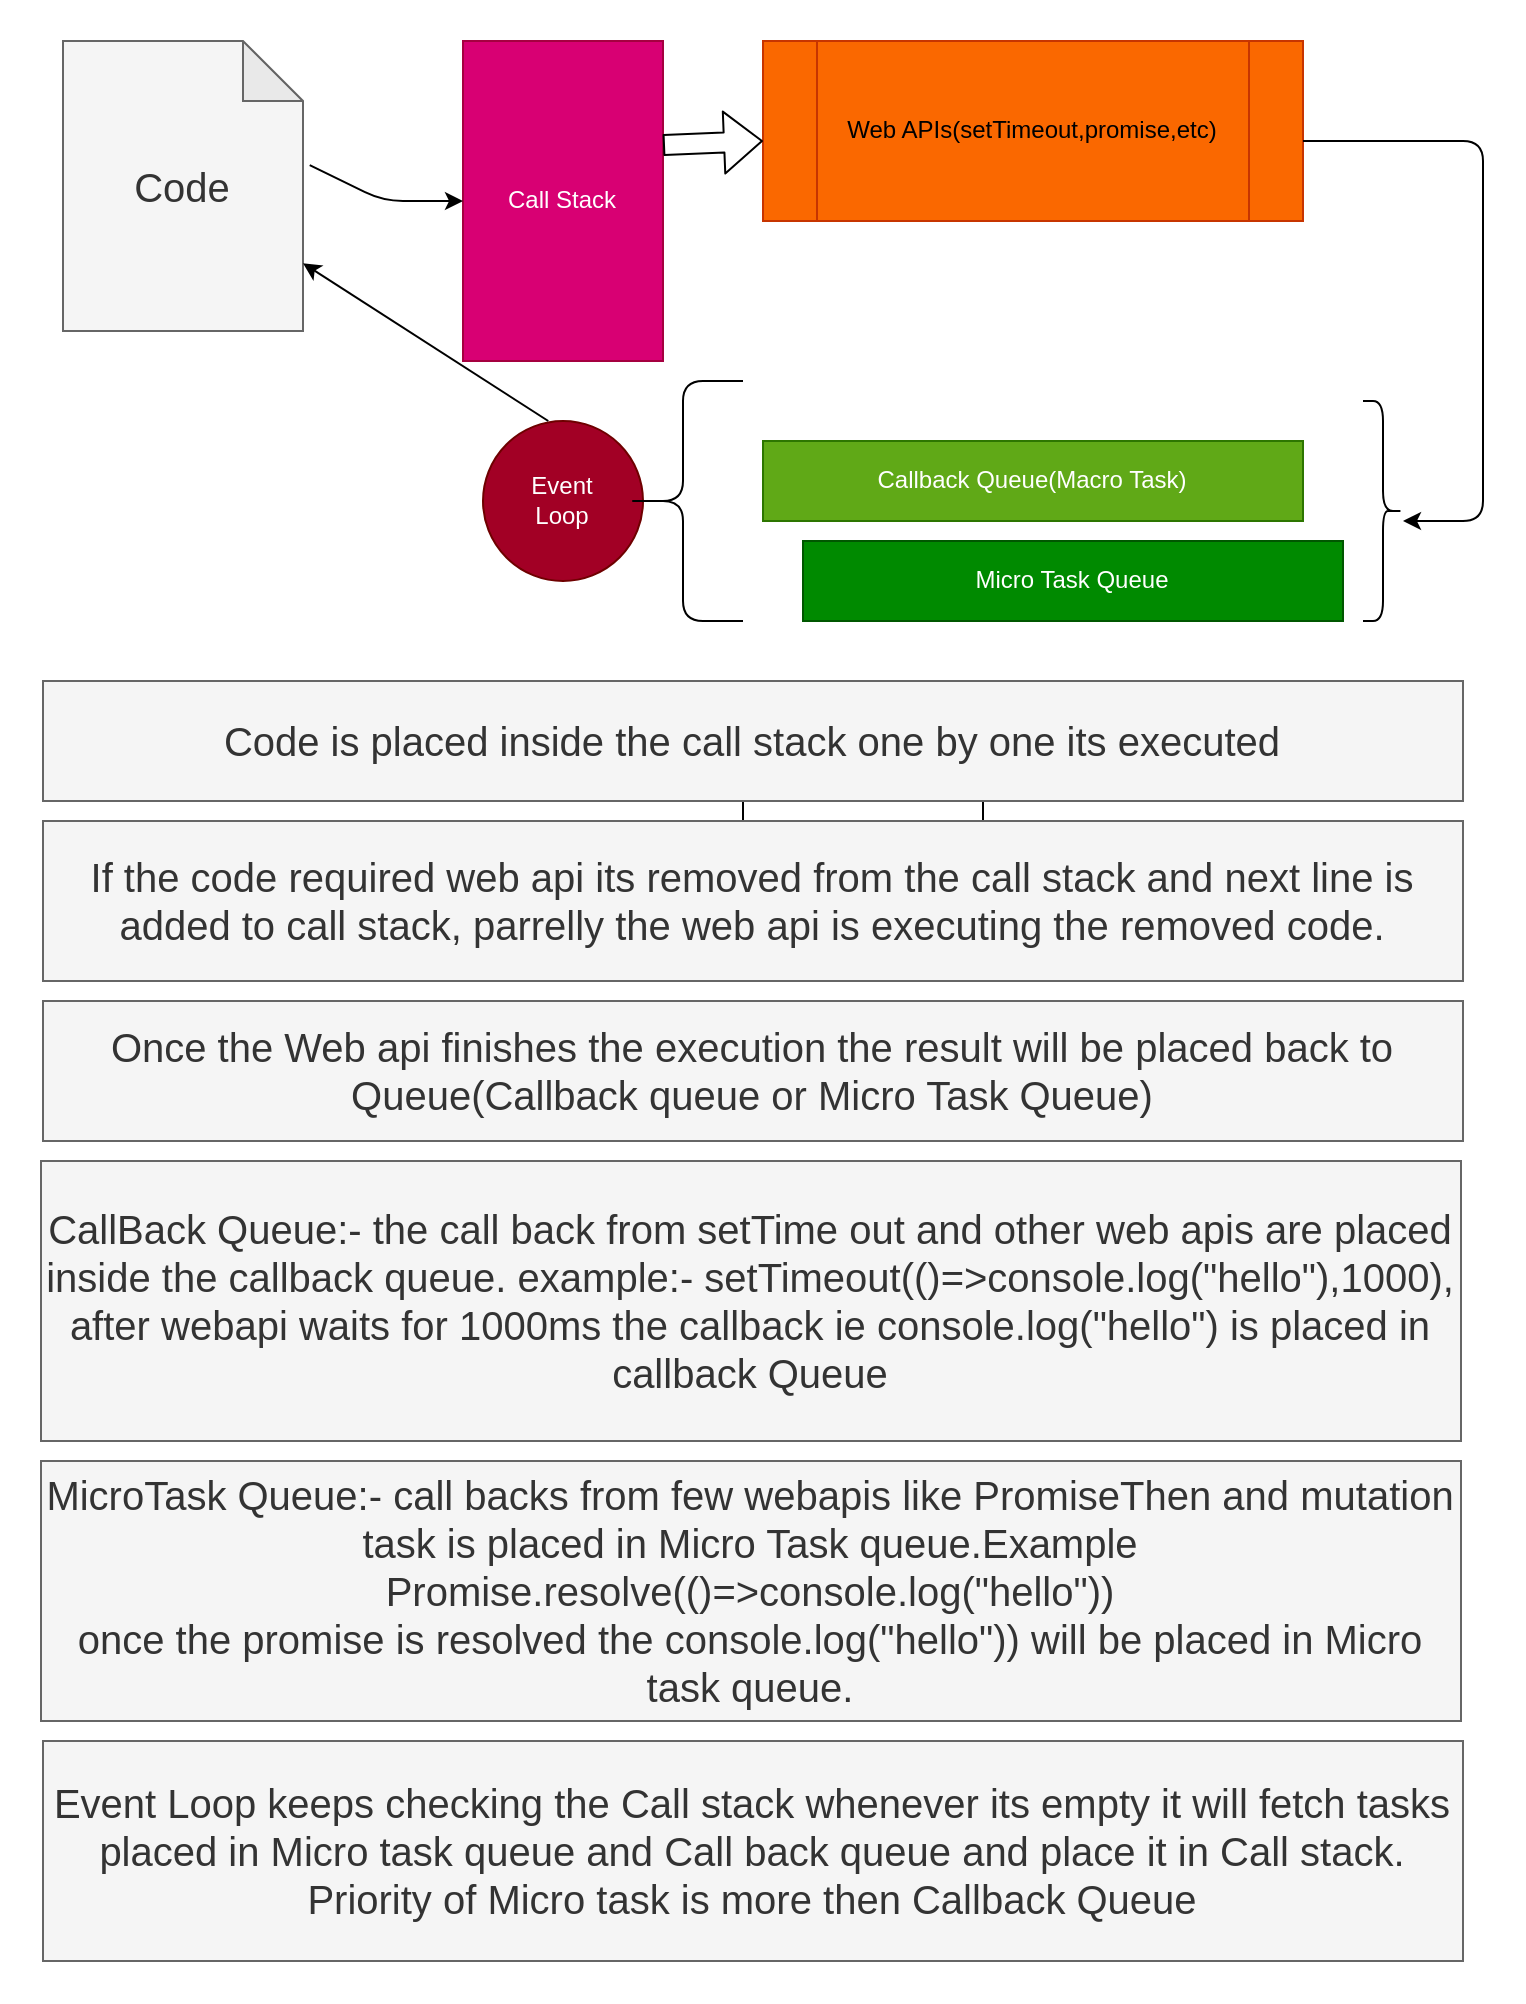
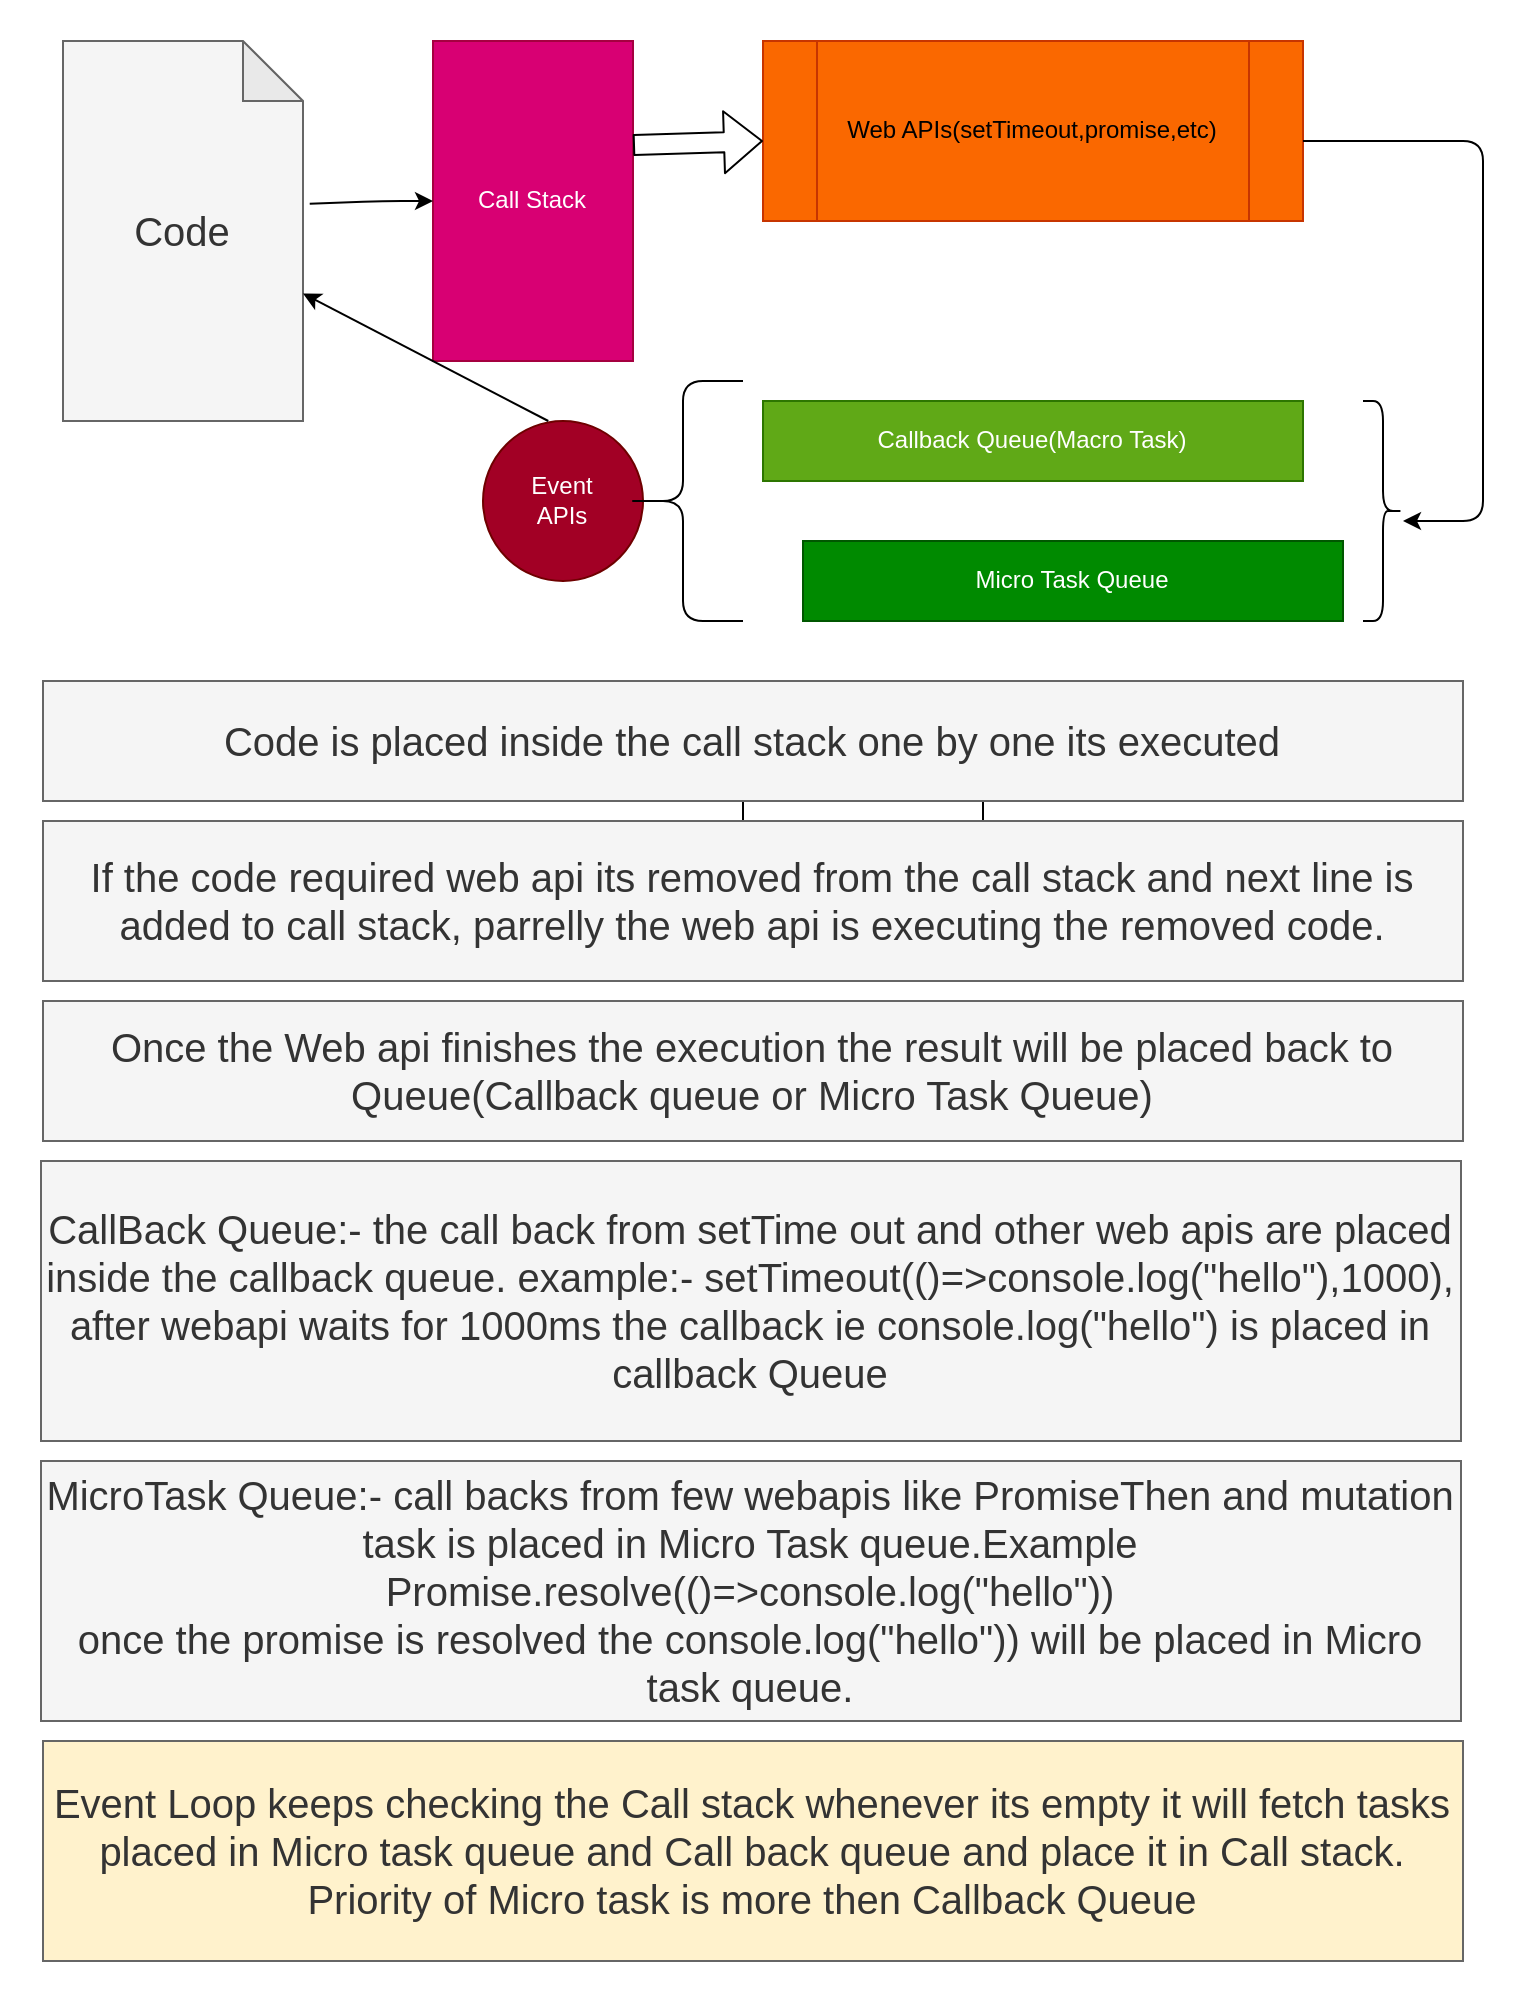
- <mxCell id="7" value="Code" style="shape=note;whiteSpace=wrap;html=1;backgroundOutline=1;darkOpacity=0.05;fillColor=#f5f5f5;fontColor=#333333;strokeColor=#666666;fontSize=20;" vertex="1" parent="1"><mxGeometry x="31" y="20" width="120" height="145" as="geometry" /></mxCell>
+ <mxCell id="7" value="Code" style="shape=note;whiteSpace=wrap;html=1;backgroundOutline=1;darkOpacity=0.05;fillColor=#f5f5f5;fontColor=#333333;strokeColor=#666666;fontSize=20;" vertex="1" parent="1"><mxGeometry x="31" y="20" width="120" height="190" as="geometry" /></mxCell>
- <mxCell id="6" value="Call Stack" style="rounded=0;whiteSpace=wrap;html=1;fillColor=#d80073;strokeColor=#A50040;fontColor=#ffffff;" vertex="1" parent="1"><mxGeometry x="231" y="20" width="100" height="160" as="geometry" /></mxCell>
+ <mxCell id="6" value="Call Stack" style="rounded=0;whiteSpace=wrap;html=1;fillColor=#d80073;strokeColor=#A50040;fontColor=#ffffff;" vertex="1" parent="1"><mxGeometry x="216" y="20" width="100" height="160" as="geometry" /></mxCell>
- <mxCell id="2" value="Callback Queue(Macro Task)" style="rounded=0;whiteSpace=wrap;html=1;fillColor=#60a917;fontColor=#ffffff;strokeColor=#2D7600;" vertex="1" parent="1"><mxGeometry x="381" y="220" width="270" height="40" as="geometry" /></mxCell>
+ <mxCell id="2" value="Callback Queue(Macro Task)" style="rounded=0;whiteSpace=wrap;html=1;fillColor=#60a917;fontColor=#ffffff;strokeColor=#2D7600;" vertex="1" parent="1"><mxGeometry x="381" y="200" width="270" height="40" as="geometry" /></mxCell>
- <mxCell id="4" value="Event&lt;br&gt;Loop" style="ellipse;whiteSpace=wrap;html=1;aspect=fixed;fillColor=#a20025;fontColor=#ffffff;strokeColor=#6F0000;" vertex="1" parent="1"><mxGeometry x="241" y="210" width="80" height="80" as="geometry" /></mxCell>
+ <mxCell id="4" value="Event&lt;br&gt;APIs" style="ellipse;whiteSpace=wrap;html=1;aspect=fixed;fillColor=#a20025;fontColor=#ffffff;strokeColor=#6F0000;" vertex="1" parent="1"><mxGeometry x="241" y="210" width="80" height="80" as="geometry" /></mxCell>
- <mxCell id="20" value="Event Loop keeps checking the Call stack whenever its empty it will fetch tasks placed in Micro task queue and Call back queue and place it in Call stack. Priority of Micro task is more then Callback Queue" style="rounded=0;whiteSpace=wrap;html=1;sketch=0;fontSize=20;fontColor=#333333;fillColor=#f5f5f5;strokeColor=#666666;" vertex="1" parent="1"><mxGeometry x="21" y="870" width="710" height="110" as="geometry" /></mxCell>
+ <mxCell id="20" value="Event Loop keeps checking the Call stack whenever its empty it will fetch tasks placed in Micro task queue and Call back queue and place it in Call stack. Priority of Micro task is more then Callback Queue" style="rounded=0;whiteSpace=wrap;html=1;sketch=0;fontSize=20;fontColor=#333333;fillColor=#fff2cc;strokeColor=#666666;" vertex="1" parent="1"><mxGeometry x="21" y="870" width="710" height="110" as="geometry" /></mxCell>
